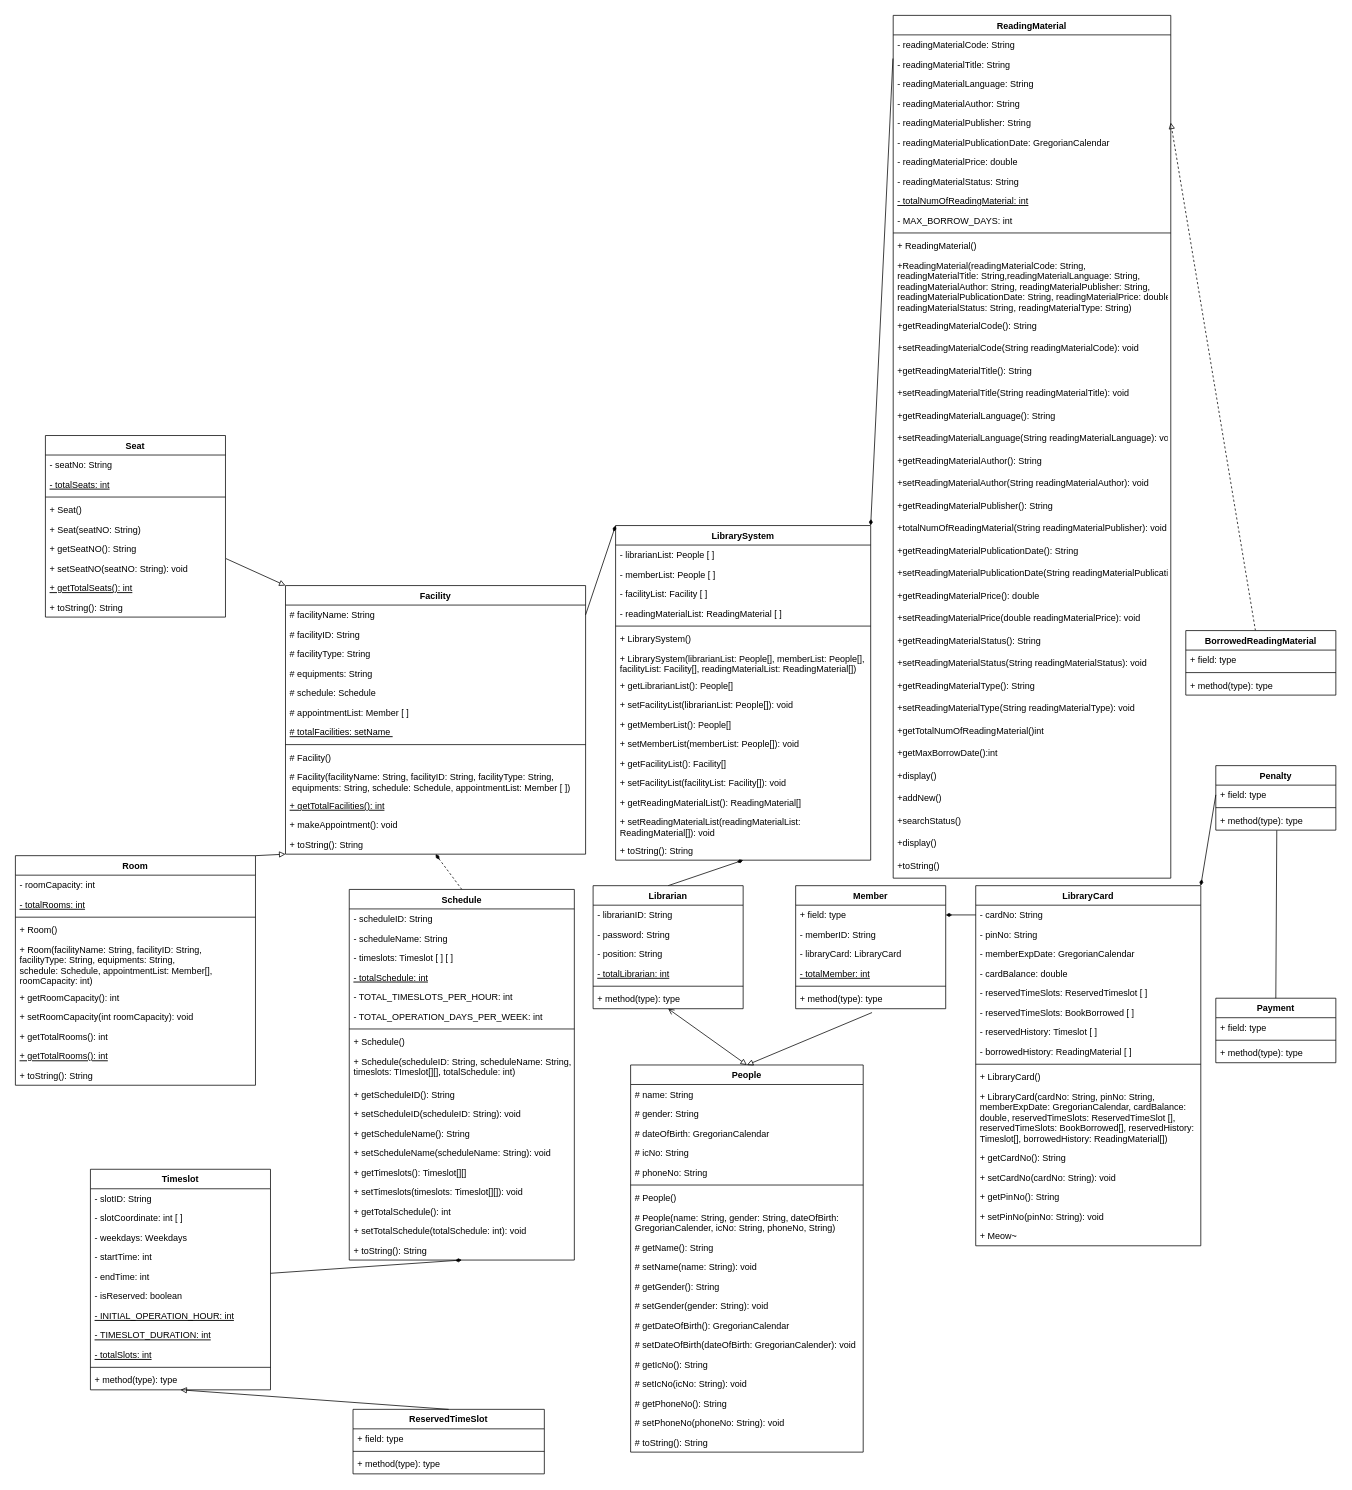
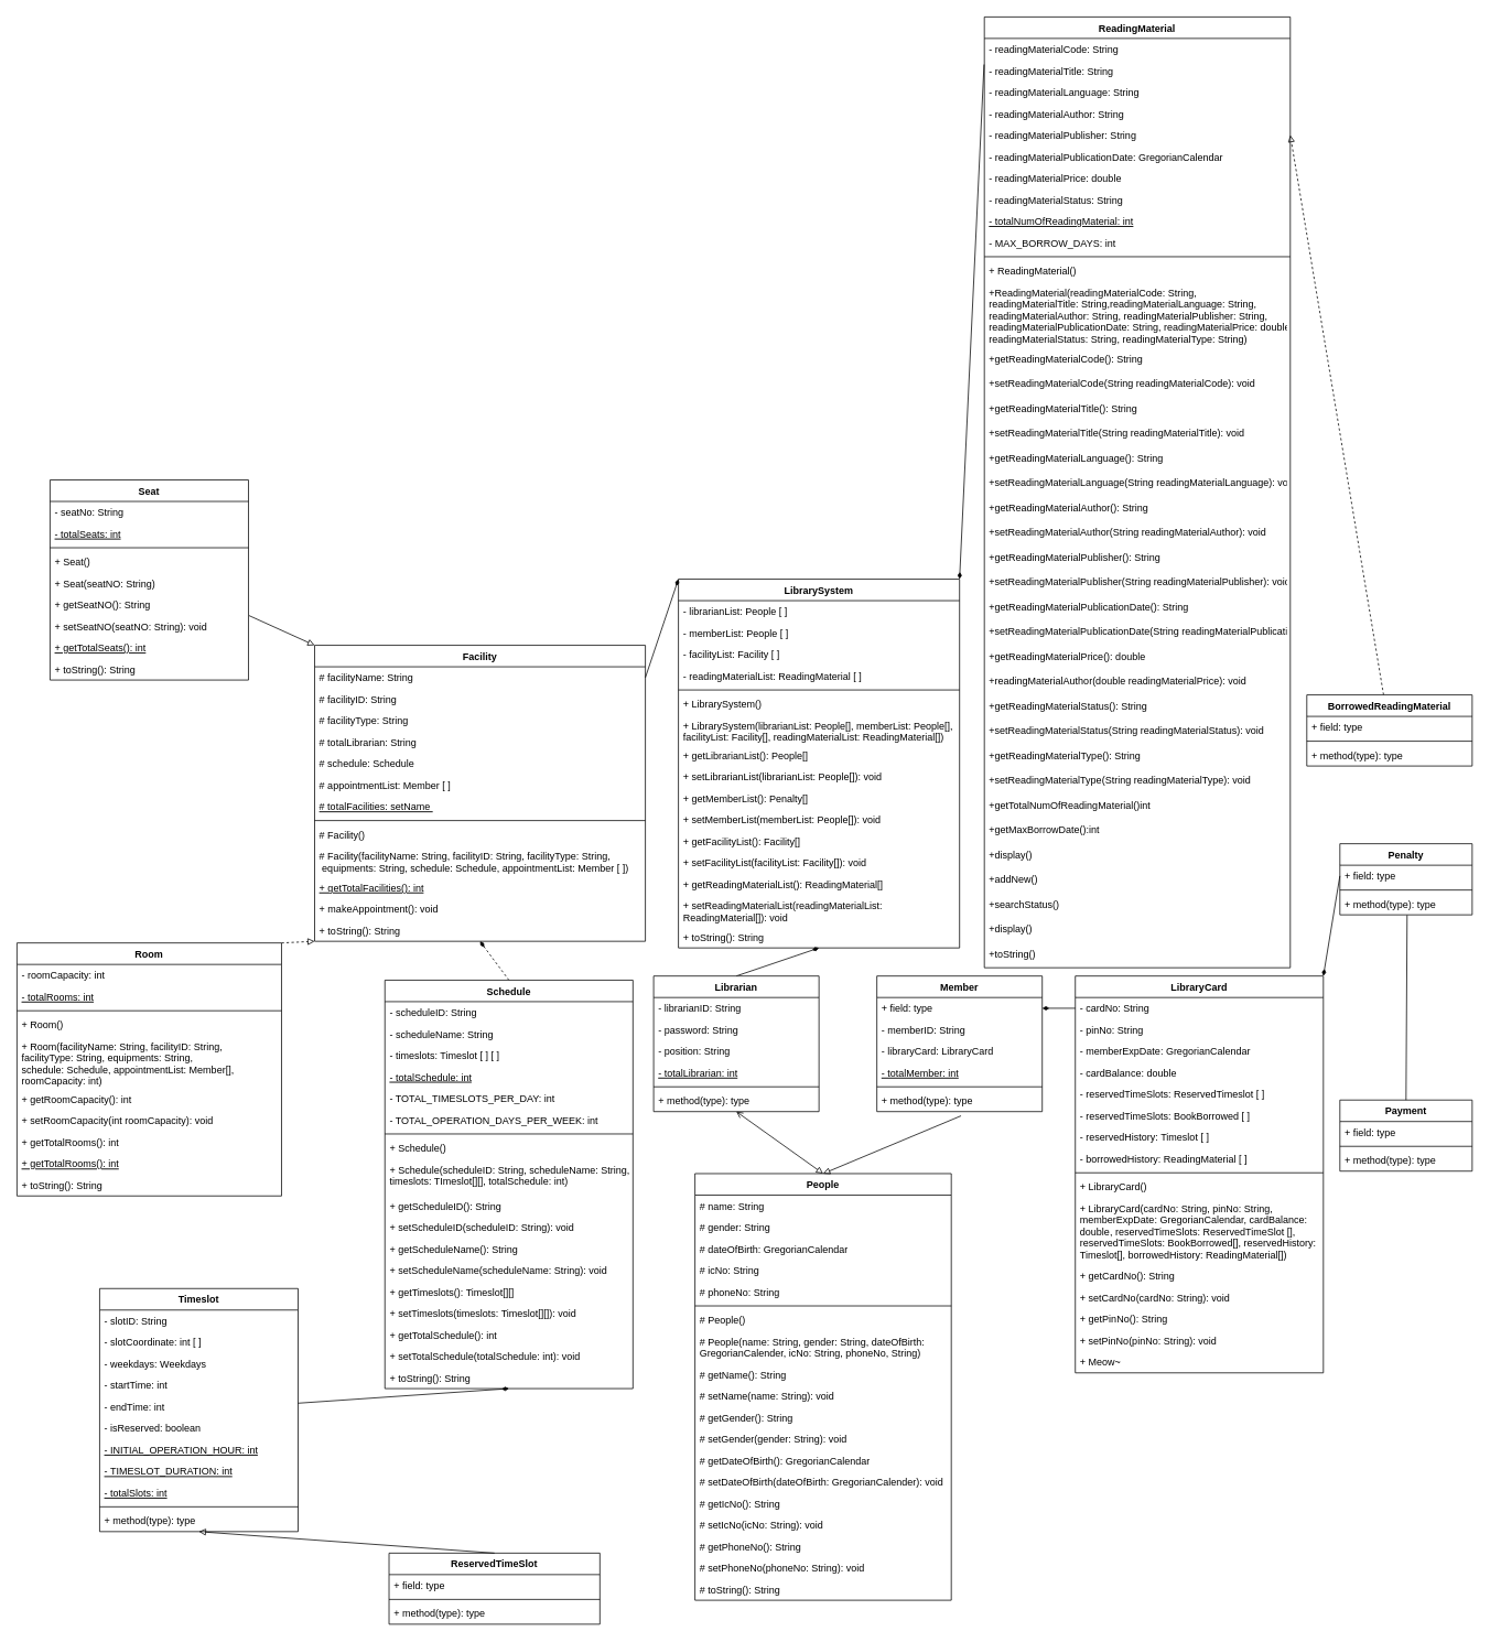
- <mxCell id="179" value="+totalNumOfReadingMaterial(String readingMaterialPublisher): void" style="text;strokeColor=none;fillColor=none;align=left;verticalAlign=top;spacingLeft=4;spacingRight=4;overflow=hidden;rotatable=0;points=[[0,0.5],[1,0.5]];portConstraint=eastwest;" vertex="1" parent="156"><mxGeometry y="670" width="370" height="30" as="geometry" /></mxCell>
+ <mxCell id="179" value="+setReadingMaterialPublisher(String readingMaterialPublisher): void" style="text;strokeColor=none;fillColor=none;align=left;verticalAlign=top;spacingLeft=4;spacingRight=4;overflow=hidden;rotatable=0;points=[[0,0.5],[1,0.5]];portConstraint=eastwest;" vertex="1" parent="156"><mxGeometry y="670" width="370" height="30" as="geometry" /></mxCell>
- <mxCell id="183" value="+setReadingMaterialPrice(double readingMaterialPrice): void" style="text;strokeColor=none;fillColor=none;align=left;verticalAlign=top;spacingLeft=4;spacingRight=4;overflow=hidden;rotatable=0;points=[[0,0.5],[1,0.5]];portConstraint=eastwest;" vertex="1" parent="156"><mxGeometry y="790" width="370" height="30" as="geometry" /></mxCell>
+ <mxCell id="183" value="+readingMaterialAuthor(double readingMaterialPrice): void" style="text;strokeColor=none;fillColor=none;align=left;verticalAlign=top;spacingLeft=4;spacingRight=4;overflow=hidden;rotatable=0;points=[[0,0.5],[1,0.5]];portConstraint=eastwest;" vertex="1" parent="156"><mxGeometry y="790" width="370" height="30" as="geometry" /></mxCell>
- <mxCell id="29" value="# equipments: String" style="text;strokeColor=none;fillColor=none;align=left;verticalAlign=top;spacingLeft=4;spacingRight=4;overflow=hidden;rotatable=0;points=[[0,0.5],[1,0.5]];portConstraint=eastwest;" parent="25" vertex="1"><mxGeometry y="104" width="400" height="26" as="geometry" /></mxCell>
+ <mxCell id="29" value="# totalLibrarian: String" style="text;strokeColor=none;fillColor=none;align=left;verticalAlign=top;spacingLeft=4;spacingRight=4;overflow=hidden;rotatable=0;points=[[0,0.5],[1,0.5]];portConstraint=eastwest;" parent="25" vertex="1"><mxGeometry y="104" width="400" height="26" as="geometry" /></mxCell>
- <mxCell id="48" value="+ setFacilityList(librarianList: People[]): void" style="text;strokeColor=none;fillColor=none;align=left;verticalAlign=top;spacingLeft=4;spacingRight=4;overflow=hidden;rotatable=0;points=[[0,0.5],[1,0.5]];portConstraint=eastwest;" parent="39" vertex="1"><mxGeometry y="226" width="340" height="26" as="geometry" /></mxCell>
+ <mxCell id="48" value="+ setLibrarianList(librarianList: People[]): void" style="text;strokeColor=none;fillColor=none;align=left;verticalAlign=top;spacingLeft=4;spacingRight=4;overflow=hidden;rotatable=0;points=[[0,0.5],[1,0.5]];portConstraint=eastwest;" parent="39" vertex="1"><mxGeometry y="226" width="340" height="26" as="geometry" /></mxCell>
- <mxCell id="49" value="+ getMemberList(): People[]" style="text;strokeColor=none;fillColor=none;align=left;verticalAlign=top;spacingLeft=4;spacingRight=4;overflow=hidden;rotatable=0;points=[[0,0.5],[1,0.5]];portConstraint=eastwest;" parent="39" vertex="1"><mxGeometry y="252" width="340" height="26" as="geometry" /></mxCell>
+ <mxCell id="49" value="+ getMemberList(): Penalty[]" style="text;strokeColor=none;fillColor=none;align=left;verticalAlign=top;spacingLeft=4;spacingRight=4;overflow=hidden;rotatable=0;points=[[0,0.5],[1,0.5]];portConstraint=eastwest;" parent="39" vertex="1"><mxGeometry y="252" width="340" height="26" as="geometry" /></mxCell>
- <mxCell id="2" style="edgeStyle=none;rounded=0;orthogonalLoop=1;jettySize=auto;html=1;endArrow=block;endFill=0;exitX=1;exitY=0;exitDx=0;exitDy=0;entryX=0;entryY=1;entryDx=0;entryDy=0;" parent="1" source="3" target="25" edge="1"><mxGeometry relative="1" as="geometry"><mxPoint x="600" y="1160" as="targetPoint" /></mxGeometry></mxCell>
+ <mxCell id="2" style="edgeStyle=none;rounded=0;orthogonalLoop=1;jettySize=auto;html=1;endArrow=block;endFill=0;exitX=1;exitY=0;exitDx=0;exitDy=0;entryX=0;entryY=1;entryDx=0;entryDy=0;dashed=1;" parent="1" source="3" target="25" edge="1"><mxGeometry relative="1" as="geometry"><mxPoint x="600" y="1160" as="targetPoint" /></mxGeometry></mxCell>
- <mxCell id="115" value="- TOTAL_TIMESLOTS_PER_HOUR: int" style="text;strokeColor=none;fillColor=none;align=left;verticalAlign=top;spacingLeft=4;spacingRight=4;overflow=hidden;rotatable=0;points=[[0,0.5],[1,0.5]];portConstraint=eastwest;" parent="110" vertex="1"><mxGeometry y="130" width="300" height="26" as="geometry" /></mxCell>
+ <mxCell id="115" value="- TOTAL_TIMESLOTS_PER_DAY: int" style="text;strokeColor=none;fillColor=none;align=left;verticalAlign=top;spacingLeft=4;spacingRight=4;overflow=hidden;rotatable=0;points=[[0,0.5],[1,0.5]];portConstraint=eastwest;" parent="110" vertex="1"><mxGeometry y="130" width="300" height="26" as="geometry" /></mxCell>
